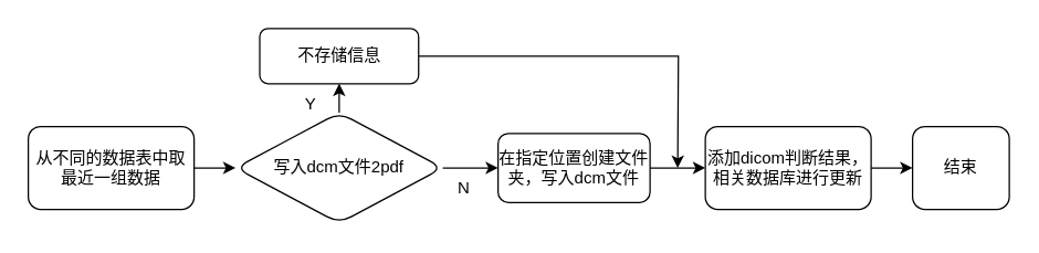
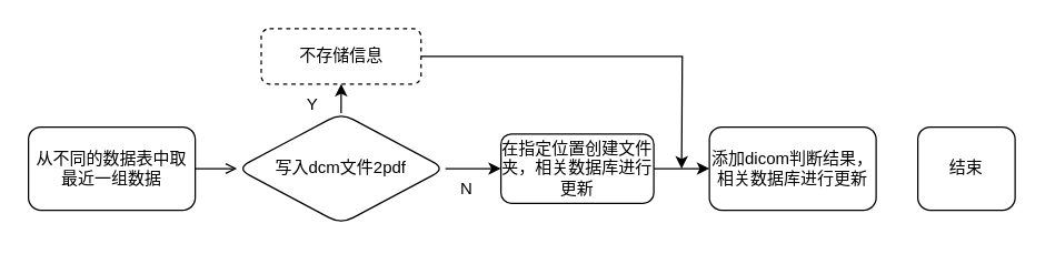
- <mxCell id="10" value="不存储信息" style="whiteSpace=wrap;html=1;rounded=1;" vertex="1" parent="1"><mxGeometry x="187.5" y="20" width="115" height="40" as="geometry" /></mxCell>
+ <mxCell id="10" value="不存储信息" style="whiteSpace=wrap;html=1;rounded=1;dashed=1;" vertex="1" parent="1"><mxGeometry x="187.5" y="20" width="115" height="40" as="geometry" /></mxCell>
- <mxCell id="2" value="" style="edgeStyle=orthogonalEdgeStyle;rounded=0;orthogonalLoop=1;jettySize=auto;html=1;" edge="1" parent="1" source="3" target="6"><mxGeometry relative="1" as="geometry" /></mxCell>
+ <mxCell id="2" value="" style="edgeStyle=orthogonalEdgeStyle;rounded=0;orthogonalLoop=1;jettySize=auto;html=1;endArrow=open;" edge="1" parent="1" source="3" target="6"><mxGeometry relative="1" as="geometry" /></mxCell>
- <mxCell id="8" value="在指定位置创建文件夹，写入dcm文件" style="whiteSpace=wrap;html=1;rounded=1;" vertex="1" parent="1"><mxGeometry x="360" y="96" width="110" height="50" as="geometry" /></mxCell>
+ <mxCell id="8" value="在指定位置创建文件夹，相关数据库进行更新" style="whiteSpace=wrap;html=1;rounded=1;" vertex="1" parent="1"><mxGeometry x="360" y="96" width="110" height="50" as="geometry" /></mxCell>
- <mxCell id="11" value="" style="edgeStyle=orthogonalEdgeStyle;rounded=0;orthogonalLoop=1;jettySize=auto;html=1;" edge="1" parent="1" source="12" target="13"><mxGeometry relative="1" as="geometry" /></mxCell>
